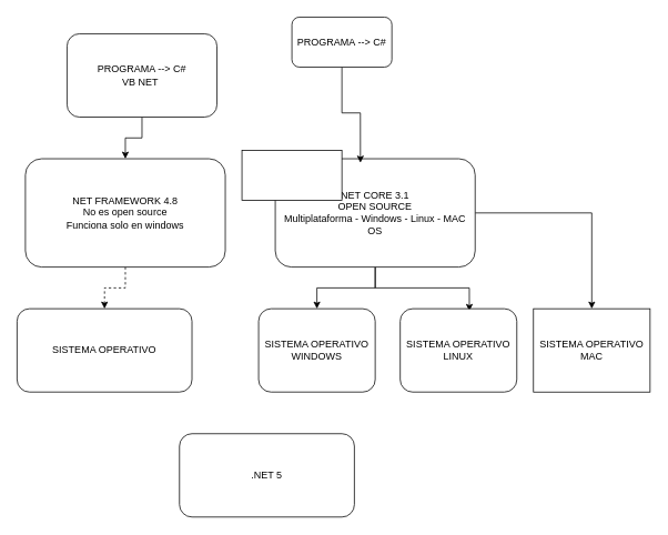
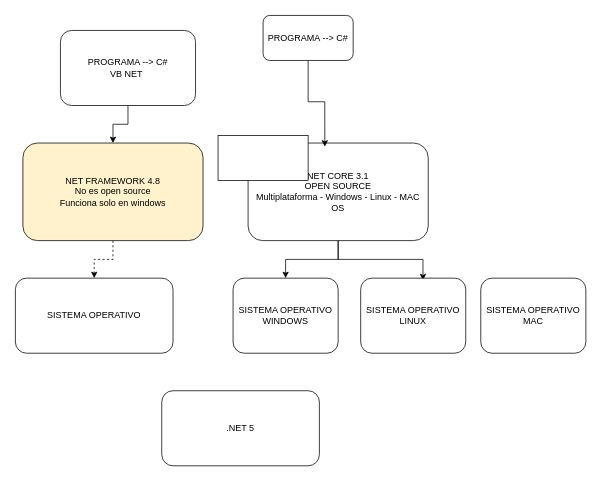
- <mxCell id="3" value="NET FRAMEWORK 4.8&lt;br&gt;No es open source&lt;br&gt;Funciona solo en windows" style="rounded=1;whiteSpace=wrap;html=1;" parent="1" vertex="1"><mxGeometry x="30" y="190" width="240" height="130" as="geometry" /></mxCell>
+ <mxCell id="3" value="NET FRAMEWORK 4.8&lt;br&gt;No es open source&lt;br&gt;Funciona solo en windows" style="rounded=1;whiteSpace=wrap;html=1;fillColor=#fff2cc;" parent="1" vertex="1"><mxGeometry x="30" y="190" width="240" height="130" as="geometry" /></mxCell>
- <mxCell id="6" style="edgeStyle=orthogonalEdgeStyle;rounded=0;orthogonalLoop=1;jettySize=auto;html=1;entryX=0.5;entryY=0;entryDx=0;entryDy=0;" parent="1" source="7" target="15" edge="1"><mxGeometry relative="1" as="geometry" /></mxCell>
- <mxCell id="15" value="SISTEMA OPERATIVO&lt;br&gt;MAC" style="whiteSpace=wrap;html=1;rounded=0;" parent="1" vertex="1"><mxGeometry x="640" y="370" width="140" height="100" as="geometry" /></mxCell>
+ <mxCell id="15" value="SISTEMA OPERATIVO&lt;br&gt;MAC" style="rounded=1;whiteSpace=wrap;html=1;" parent="1" vertex="1"><mxGeometry x="640" y="370" width="140" height="100" as="geometry" /></mxCell>
